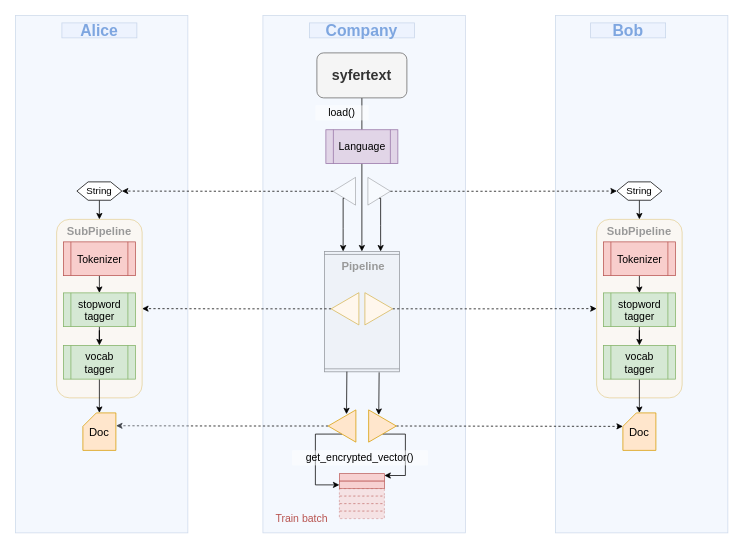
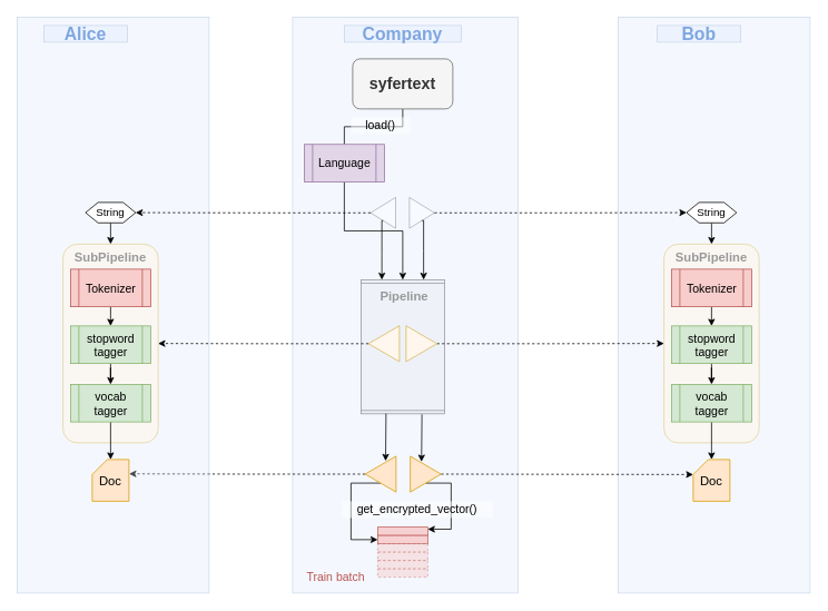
- <mxCell id="38" value="&lt;font style=&quot;font-size: 21px&quot; color=&quot;#7ea6e0&quot;&gt;&lt;b&gt;Alice&lt;/b&gt;&lt;/font&gt;" style="text;html=1;strokeColor=#6c8ebf;fillColor=#dae8fc;align=center;verticalAlign=middle;whiteSpace=wrap;rounded=0;opacity=30;" parent="1" vertex="1"><mxGeometry x="82" y="30" width="100" height="20" as="geometry" /></mxCell>
+ <mxCell id="38" value="&lt;font style=&quot;font-size: 21px&quot; color=&quot;#7ea6e0&quot;&gt;&lt;b&gt;Alice&lt;/b&gt;&lt;/font&gt;" style="text;html=1;strokeColor=#6c8ebf;fillColor=#dae8fc;align=center;verticalAlign=middle;whiteSpace=wrap;rounded=0;opacity=30;" parent="1" vertex="1"><mxGeometry x="52" y="30" width="100" height="20" as="geometry" /></mxCell>
- <mxCell id="8" value="&lt;font style=&quot;font-size: 14px&quot;&gt;Language&lt;/font&gt;" style="shape=process;whiteSpace=wrap;html=1;backgroundOutline=1;fillColor=#e1d5e7;strokeColor=#9673a6;" parent="1" vertex="1"><mxGeometry x="434" y="172.5" width="96" height="45" as="geometry" /></mxCell>
+ <mxCell id="8" value="&lt;font style=&quot;font-size: 14px&quot;&gt;Language&lt;/font&gt;" style="shape=process;whiteSpace=wrap;html=1;backgroundOutline=1;fillColor=#e1d5e7;strokeColor=#9673a6;" parent="1" vertex="1"><mxGeometry x="364" y="172.5" width="96" height="45" as="geometry" /></mxCell>
- <mxCell id="58" value="&lt;font style=&quot;font-size: 14px&quot;&gt;get_encrypted_vector()&lt;/font&gt;" style="text;html=1;align=center;verticalAlign=middle;whiteSpace=wrap;rounded=0;dashed=1;strokeColor=none;fillColor=#ffffff;opacity=50;" parent="1" vertex="1"><mxGeometry x="389" y="600" width="181" height="20" as="geometry" /></mxCell>
+ <mxCell id="58" value="&lt;font style=&quot;font-size: 14px&quot;&gt;get_encrypted_vector()&lt;/font&gt;" style="text;html=1;align=center;verticalAlign=middle;whiteSpace=wrap;rounded=0;dashed=1;strokeColor=none;fillColor=#ffffff;opacity=50;" parent="1" vertex="1"><mxGeometry x="409" y="600" width="181" height="20" as="geometry" /></mxCell>
